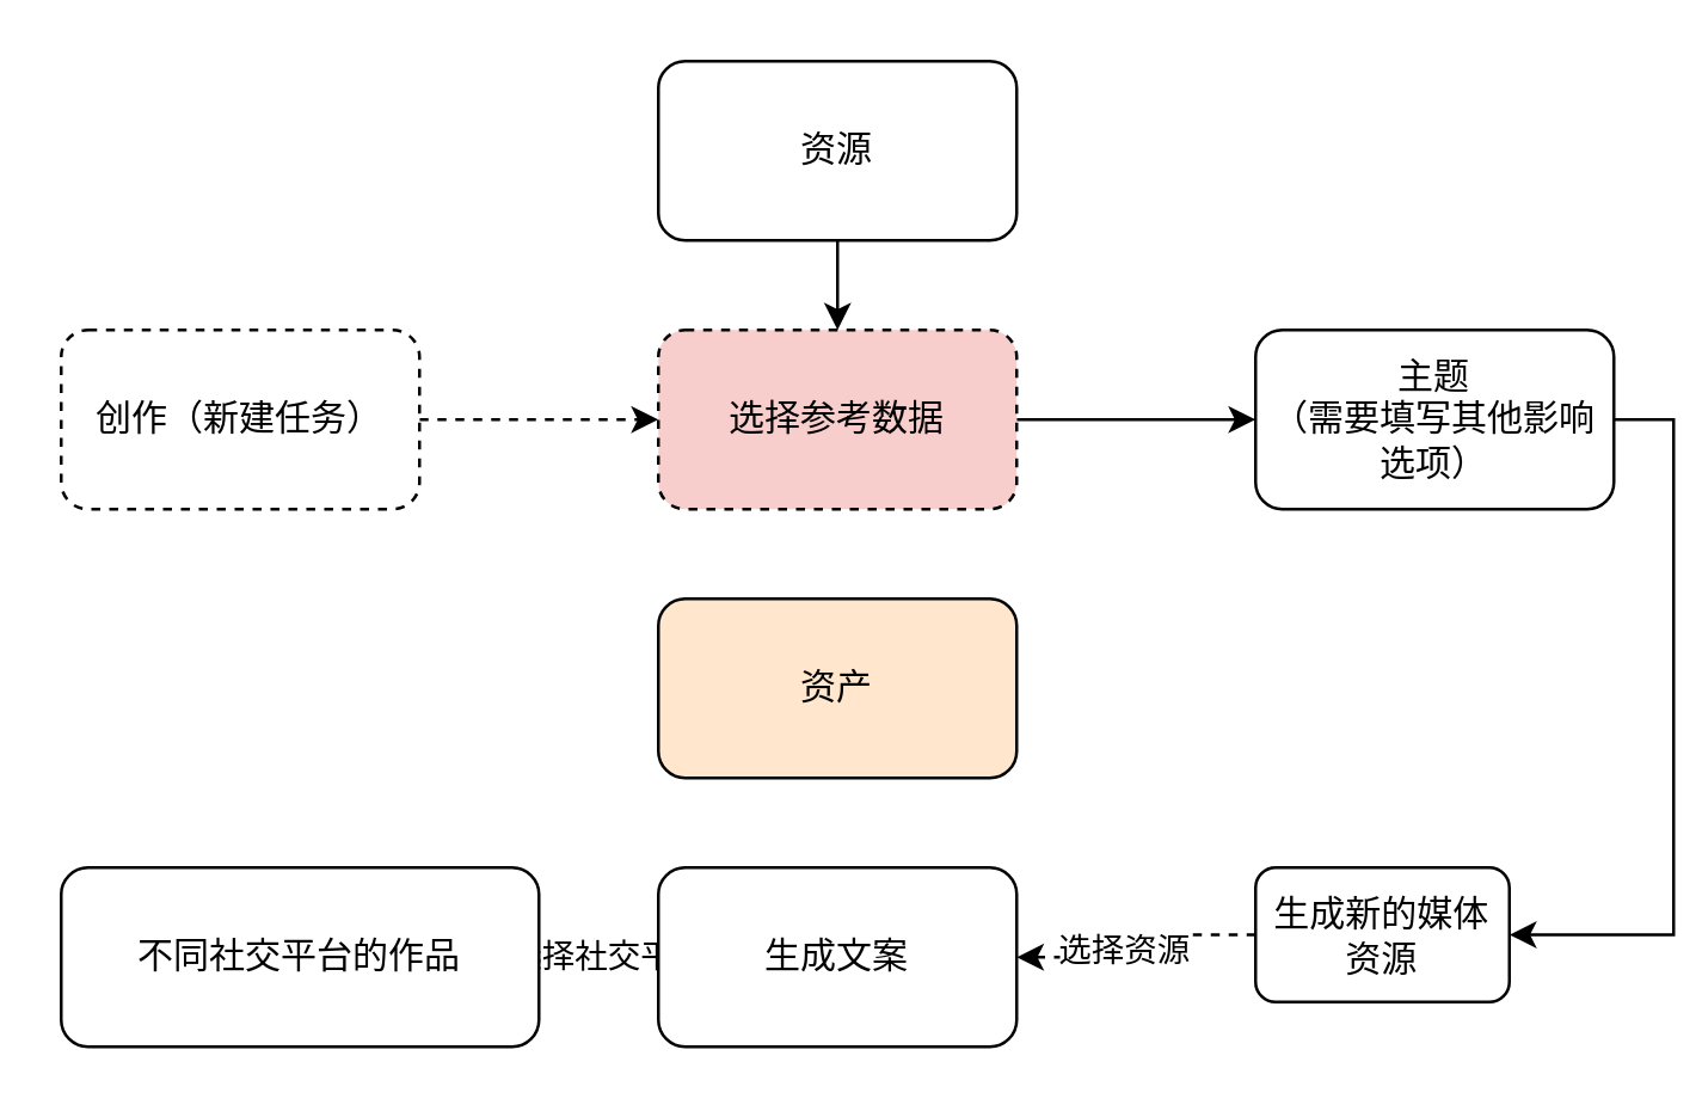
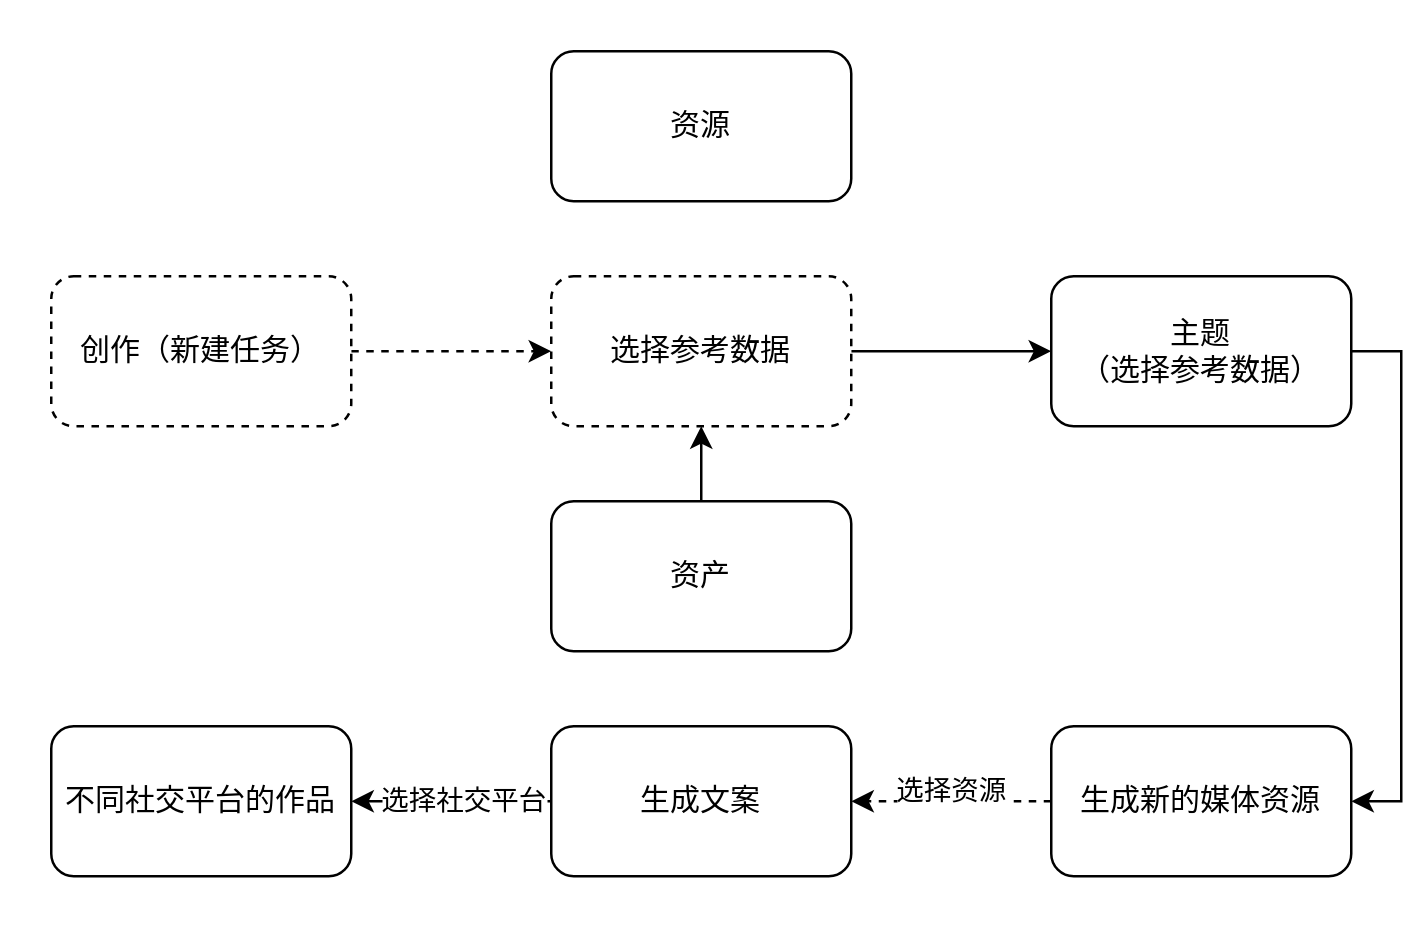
- <mxCell id="8" style="edgeStyle=orthogonalEdgeStyle;rounded=0;orthogonalLoop=1;jettySize=auto;html=1;exitX=0.5;exitY=1;exitDx=0;exitDy=0;entryX=0.5;entryY=0;entryDx=0;entryDy=0;" edge="1" parent="1" source="9" target="5"><mxGeometry relative="1" as="geometry" /></mxCell>
- <mxCell id="5" value="选择参考数据" style="whiteSpace=wrap;html=1;rounded=1;dashed=1;fillColor=#f8cecc;" vertex="1" parent="1"><mxGeometry x="220" y="110" width="120" height="60" as="geometry" /></mxCell>
+ <mxCell id="5" value="选择参考数据" style="whiteSpace=wrap;html=1;rounded=1;dashed=1;" vertex="1" parent="1"><mxGeometry x="220" y="110" width="120" height="60" as="geometry" /></mxCell>
- <mxCell id="11" value="主题&lt;br&gt;（需要填写其他影响选项）" style="whiteSpace=wrap;html=1;rounded=1;" vertex="1" parent="1"><mxGeometry x="420" y="110" width="120" height="60" as="geometry" /></mxCell>
+ <mxCell id="11" value="主题&lt;br&gt;（选择参考数据）" style="whiteSpace=wrap;html=1;rounded=1;" vertex="1" parent="1"><mxGeometry x="420" y="110" width="120" height="60" as="geometry" /></mxCell>
+ <mxCell id="6" style="edgeStyle=orthogonalEdgeStyle;rounded=0;orthogonalLoop=1;jettySize=auto;html=1;exitX=0.5;exitY=0;exitDx=0;exitDy=0;entryX=0.5;entryY=1;entryDx=0;entryDy=0;" edge="1" parent="1" source="7" target="5"><mxGeometry relative="1" as="geometry" /></mxCell>
- <mxCell id="7" value="资产" style="rounded=1;whiteSpace=wrap;html=1;fillColor=#ffe6cc;" vertex="1" parent="1"><mxGeometry x="220" y="200" width="120" height="60" as="geometry" /></mxCell>
+ <mxCell id="7" value="资产" style="rounded=1;whiteSpace=wrap;html=1;" vertex="1" parent="1"><mxGeometry x="220" y="200" width="120" height="60" as="geometry" /></mxCell>
- <mxCell id="14" value="生成新的媒体资源" style="rounded=1;whiteSpace=wrap;html=1;" vertex="1" parent="1"><mxGeometry x="420" y="290" width="85" height="45" as="geometry" /></mxCell>
+ <mxCell id="14" value="生成新的媒体资源" style="rounded=1;whiteSpace=wrap;html=1;" vertex="1" parent="1"><mxGeometry x="420" y="290" width="120" height="60" as="geometry" /></mxCell>
- <mxCell id="18" value="不同社交平台的作品" style="rounded=1;whiteSpace=wrap;html=1;" vertex="1" parent="1"><mxGeometry x="20" y="290" width="160" height="60" as="geometry" /></mxCell>
+ <mxCell id="18" value="不同社交平台的作品" style="rounded=1;whiteSpace=wrap;html=1;" vertex="1" parent="1"><mxGeometry x="20" y="290" width="120" height="60" as="geometry" /></mxCell>
